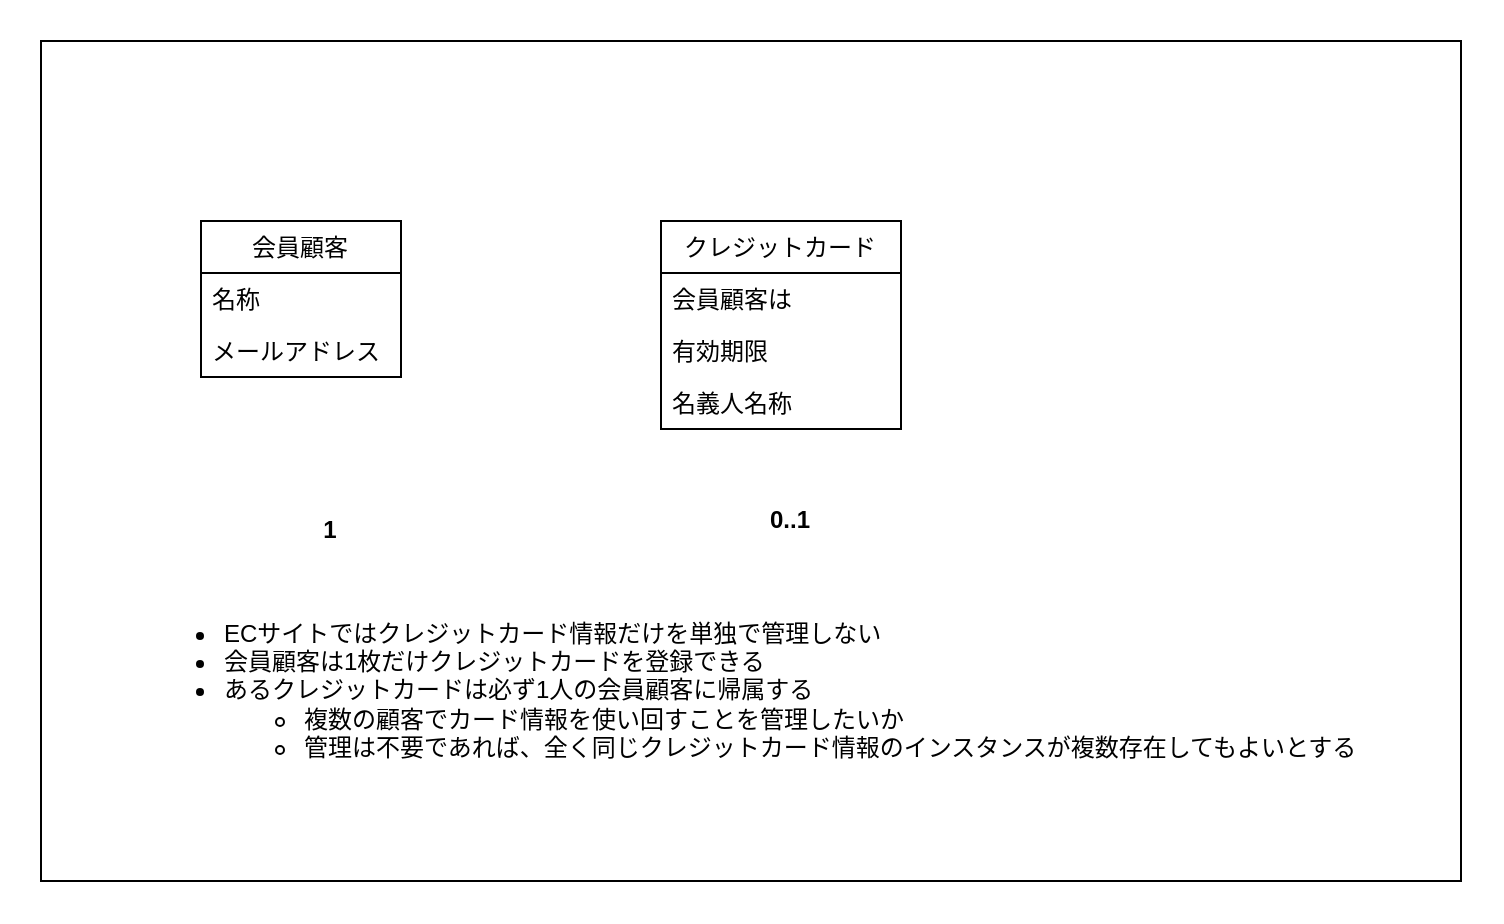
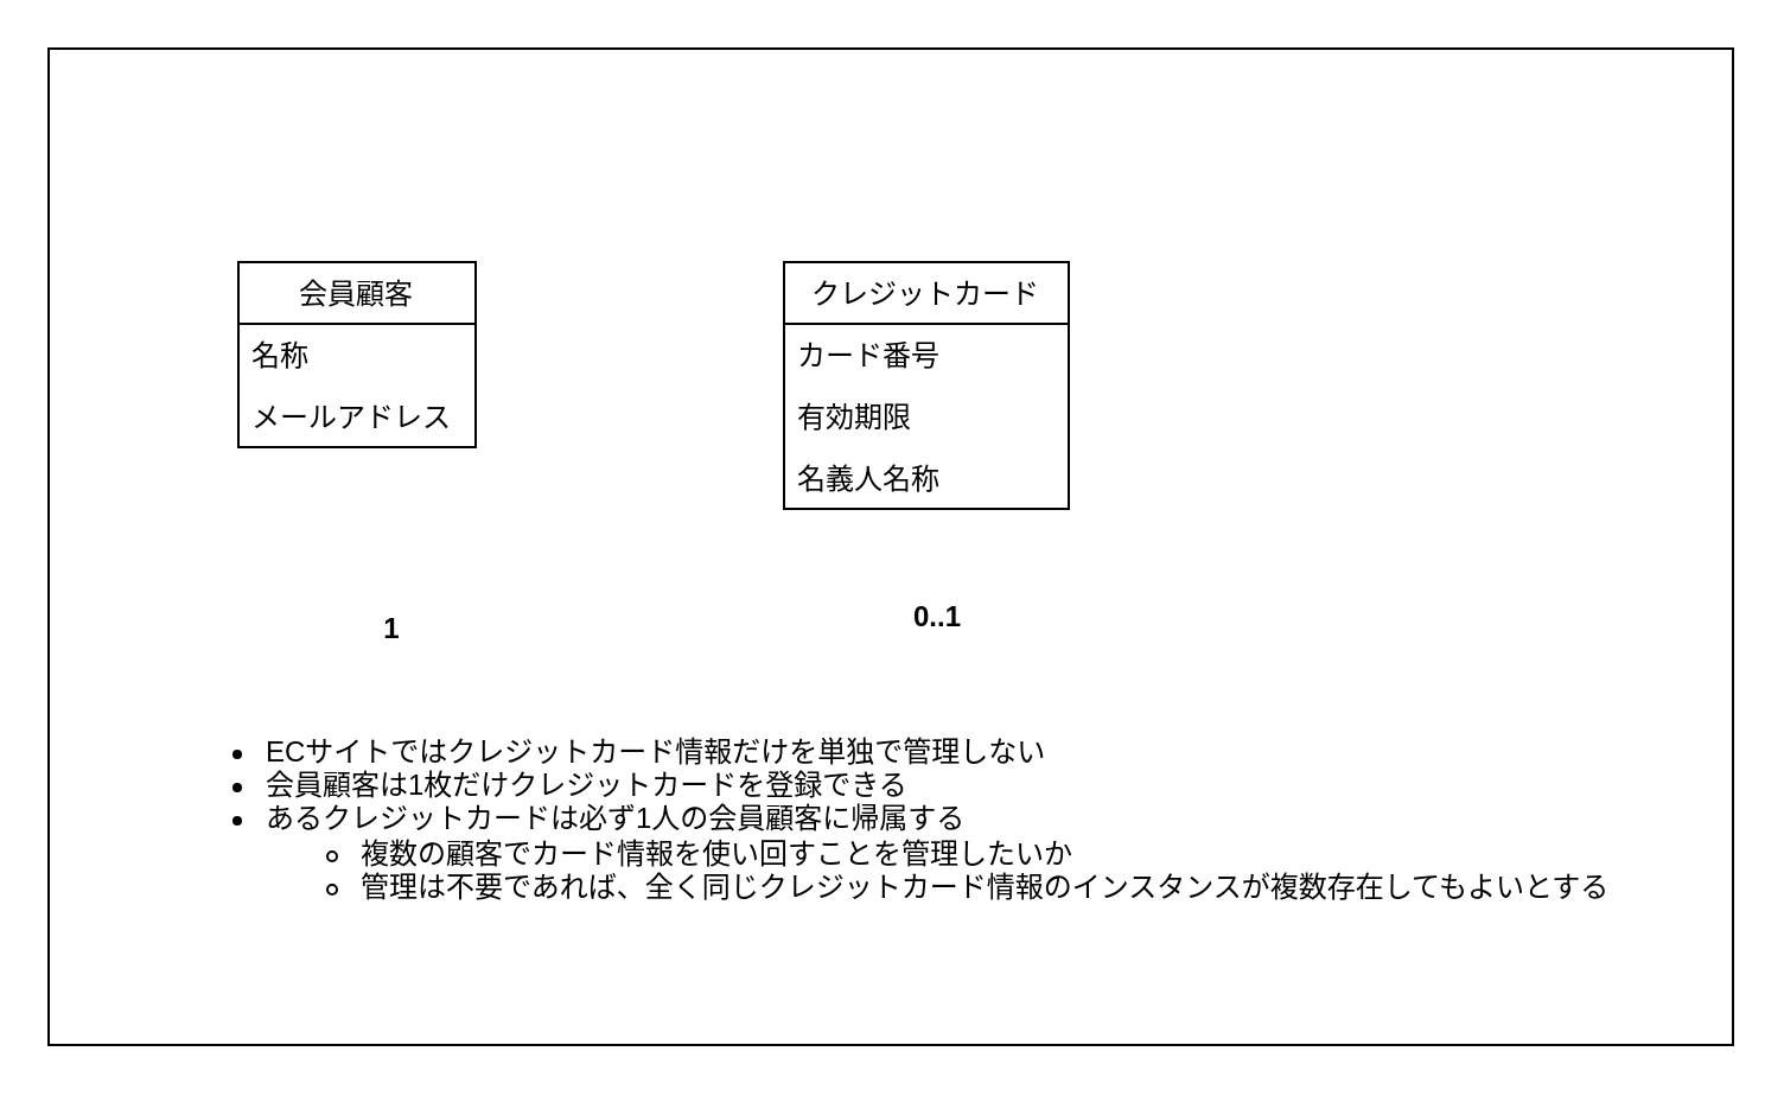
- <mxCell id="7" value="会員顧客は" style="text;strokeColor=none;fillColor=none;align=left;verticalAlign=top;spacingLeft=4;spacingRight=4;overflow=hidden;rotatable=0;points=[[0,0.5],[1,0.5]];portConstraint=eastwest;" parent="6" vertex="1"><mxGeometry y="26" width="120" height="26" as="geometry" /></mxCell>
+ <mxCell id="7" value="カード番号" style="text;strokeColor=none;fillColor=none;align=left;verticalAlign=top;spacingLeft=4;spacingRight=4;overflow=hidden;rotatable=0;points=[[0,0.5],[1,0.5]];portConstraint=eastwest;" parent="6" vertex="1"><mxGeometry y="26" width="120" height="26" as="geometry" /></mxCell>
